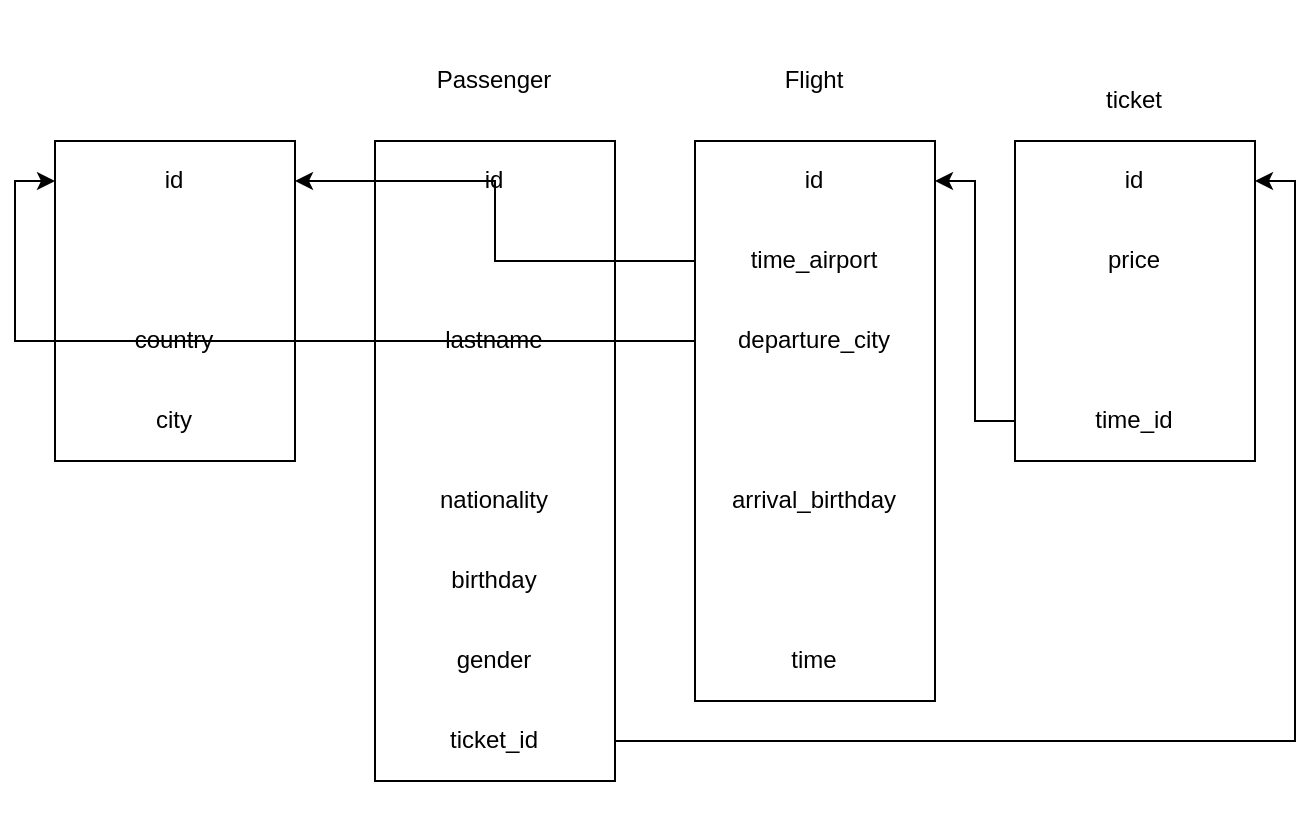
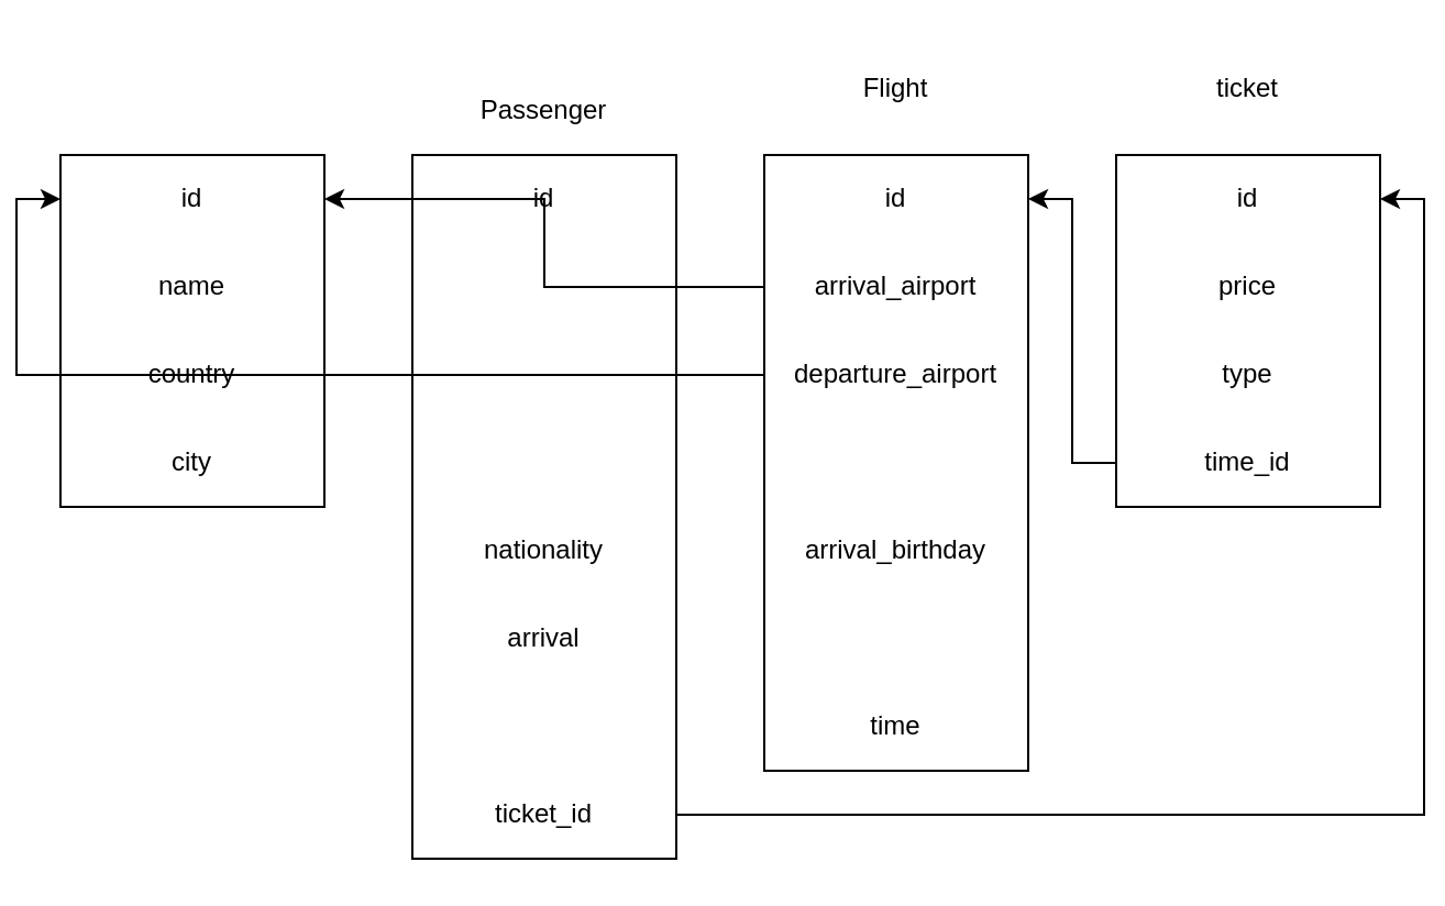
- <mxCell id="8" value="Passenger" style="text;html=1;strokeColor=none;fillColor=none;align=center;verticalAlign=middle;whiteSpace=wrap;rounded=0;" vertex="1" parent="1"><mxGeometry x="180" y="20" width="120" height="40" as="geometry" /></mxCell>
+ <mxCell id="8" value="Passenger" style="text;html=1;strokeColor=none;fillColor=none;align=center;verticalAlign=middle;whiteSpace=wrap;rounded=0;" vertex="1" parent="1"><mxGeometry x="180" width="120" height="40" as="geometry" y="30" /></mxCell>
- <mxCell id="30" value="ticket" style="text;html=1;strokeColor=none;fillColor=none;align=center;verticalAlign=middle;whiteSpace=wrap;rounded=0;" vertex="1" parent="1"><mxGeometry x="500" width="120" height="40" as="geometry" y="30" /></mxCell>
+ <mxCell id="30" value="ticket" style="text;html=1;strokeColor=none;fillColor=none;align=center;verticalAlign=middle;whiteSpace=wrap;rounded=0;" vertex="1" parent="1"><mxGeometry x="500" y="20" width="120" height="40" as="geometry" /></mxCell>
+ <mxCell id="3" value="name" style="text;html=1;strokeColor=none;fillColor=none;align=center;verticalAlign=middle;whiteSpace=wrap;rounded=0;" vertex="1" parent="1"><mxGeometry x="20" y="110" width="120" height="40" as="geometry" /></mxCell>
- <mxCell id="20" value="time_airport" style="text;html=1;strokeColor=none;fillColor=none;align=center;verticalAlign=middle;whiteSpace=wrap;rounded=0;" vertex="1" parent="1"><mxGeometry x="340" y="110" width="120" height="40" as="geometry" /></mxCell>
+ <mxCell id="20" value="arrival_airport" style="text;html=1;strokeColor=none;fillColor=none;align=center;verticalAlign=middle;whiteSpace=wrap;rounded=0;" vertex="1" parent="1"><mxGeometry x="340" y="110" width="120" height="40" as="geometry" /></mxCell>
- <mxCell id="11" value="lastname" style="text;html=1;strokeColor=none;fillColor=none;align=center;verticalAlign=middle;whiteSpace=wrap;rounded=0;" vertex="1" parent="1"><mxGeometry x="180" y="150" width="120" height="40" as="geometry" /></mxCell>
- <mxCell id="23" value="departure_city" style="text;html=1;strokeColor=none;fillColor=none;align=center;verticalAlign=middle;whiteSpace=wrap;rounded=0;" vertex="1" parent="1"><mxGeometry x="340" y="150" width="120" height="40" as="geometry" /></mxCell>
+ <mxCell id="23" value="departure_airport" style="text;html=1;strokeColor=none;fillColor=none;align=center;verticalAlign=middle;whiteSpace=wrap;rounded=0;" vertex="1" parent="1"><mxGeometry x="340" y="150" width="120" height="40" as="geometry" /></mxCell>
+ <mxCell id="32" value="type" style="text;html=1;strokeColor=none;fillColor=none;align=center;verticalAlign=middle;whiteSpace=wrap;rounded=0;" vertex="1" parent="1"><mxGeometry x="500" y="150" width="120" height="40" as="geometry" /></mxCell>
- <mxCell id="16" value="birthday" style="text;html=1;strokeColor=none;fillColor=none;align=center;verticalAlign=middle;whiteSpace=wrap;rounded=0;" vertex="1" parent="1"><mxGeometry x="180" y="270" width="120" height="40" as="geometry" /></mxCell>
+ <mxCell id="16" value="arrival" style="text;html=1;strokeColor=none;fillColor=none;align=center;verticalAlign=middle;whiteSpace=wrap;rounded=0;" vertex="1" parent="1"><mxGeometry x="180" y="270" width="120" height="40" as="geometry" /></mxCell>
- <mxCell id="15" value="gender" style="text;html=1;strokeColor=none;fillColor=none;align=center;verticalAlign=middle;whiteSpace=wrap;rounded=0;" vertex="1" parent="1"><mxGeometry x="180" y="310" width="120" height="40" as="geometry" /></mxCell>
